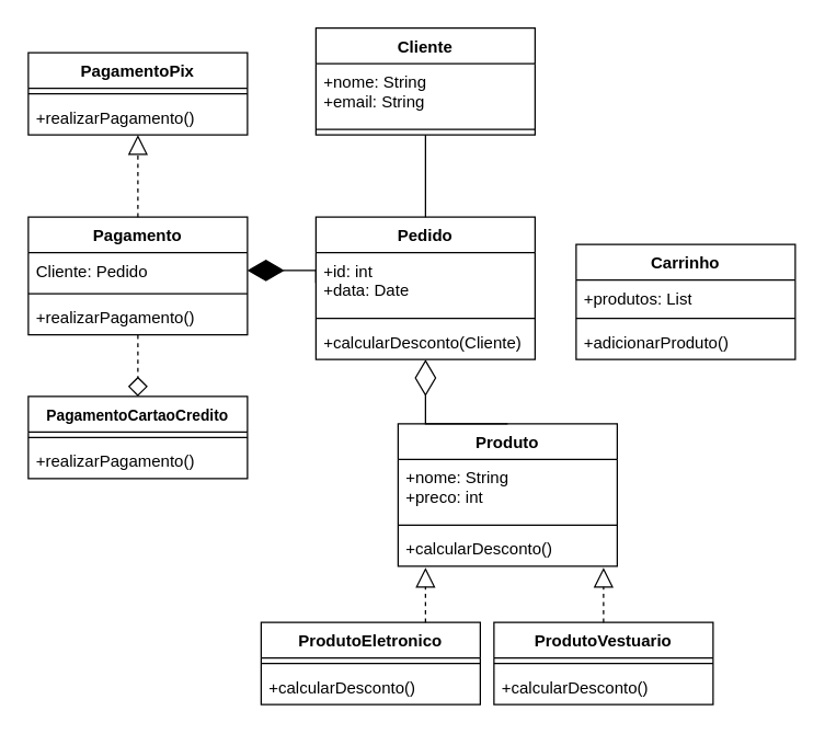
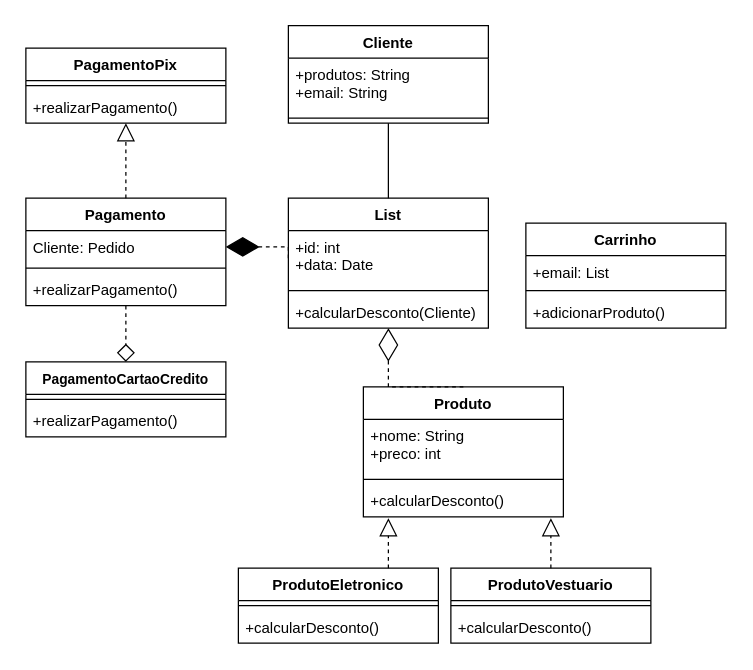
- <mxCell id="24" value="+nome: String&lt;div&gt;+email: String&lt;/div&gt;" style="text;strokeColor=none;fillColor=none;align=left;verticalAlign=top;spacingLeft=4;spacingRight=4;overflow=hidden;rotatable=0;points=[[0,0.5],[1,0.5]];portConstraint=eastwest;whiteSpace=wrap;html=1;" parent="23" vertex="1"><mxGeometry y="26" width="160" height="44" as="geometry" /></mxCell>
+ <mxCell id="24" value="+produtos: String&lt;div&gt;+email: String&lt;/div&gt;" style="text;strokeColor=none;fillColor=none;align=left;verticalAlign=top;spacingLeft=4;spacingRight=4;overflow=hidden;rotatable=0;points=[[0,0.5],[1,0.5]];portConstraint=eastwest;whiteSpace=wrap;html=1;" parent="23" vertex="1"><mxGeometry y="26" width="160" height="44" as="geometry" /></mxCell>
- <mxCell id="18" value="Pedido" style="swimlane;fontStyle=1;align=center;verticalAlign=top;childLayout=stackLayout;horizontal=1;startSize=26;horizontalStack=0;resizeParent=1;resizeParentMax=0;resizeLast=0;collapsible=1;marginBottom=0;whiteSpace=wrap;html=1;" parent="1" vertex="1"><mxGeometry x="230" y="158" width="160" height="104" as="geometry" /></mxCell>
+ <mxCell id="18" value="List" style="swimlane;fontStyle=1;align=center;verticalAlign=top;childLayout=stackLayout;horizontal=1;startSize=26;horizontalStack=0;resizeParent=1;resizeParentMax=0;resizeLast=0;collapsible=1;marginBottom=0;whiteSpace=wrap;html=1;" parent="1" vertex="1"><mxGeometry x="230" y="158" width="160" height="104" as="geometry" /></mxCell>
- <mxCell id="27" value="" style="endArrow=diamondThin;endFill=1;endSize=24;html=1;rounded=0;exitX=0;exitY=0.5;exitDx=0;exitDy=0;entryX=1;entryY=0.5;entryDx=0;entryDy=0;" parent="1" source="19" target="29" edge="1"><mxGeometry width="160" relative="1" as="geometry"><mxPoint x="380" y="339" as="sourcePoint" /><mxPoint x="170" y="197" as="targetPoint" /><Array as="points"><mxPoint x="230" y="197" /></Array></mxGeometry></mxCell>
+ <mxCell id="27" value="" style="endArrow=diamondThin;endFill=1;endSize=24;html=1;rounded=0;exitX=0;exitY=0.5;exitDx=0;exitDy=0;entryX=1;entryY=0.5;entryDx=0;entryDy=0;dashed=1;" parent="1" source="19" target="29" edge="1"><mxGeometry width="160" relative="1" as="geometry"><mxPoint x="380" y="339" as="sourcePoint" /><mxPoint x="170" y="197" as="targetPoint" /><Array as="points"><mxPoint x="230" y="197" /></Array></mxGeometry></mxCell>
- <mxCell id="15" value="+produtos: List" style="text;strokeColor=none;fillColor=none;align=left;verticalAlign=top;spacingLeft=4;spacingRight=4;overflow=hidden;rotatable=0;points=[[0,0.5],[1,0.5]];portConstraint=eastwest;whiteSpace=wrap;html=1;" parent="14" vertex="1"><mxGeometry y="26" width="160" height="24" as="geometry" /></mxCell>
+ <mxCell id="15" value="+email: List" style="text;strokeColor=none;fillColor=none;align=left;verticalAlign=top;spacingLeft=4;spacingRight=4;overflow=hidden;rotatable=0;points=[[0,0.5],[1,0.5]];portConstraint=eastwest;whiteSpace=wrap;html=1;" parent="14" vertex="1"><mxGeometry y="26" width="160" height="24" as="geometry" /></mxCell>
- <mxCell id="22" value="" style="endArrow=diamondThin;endFill=0;endSize=24;html=1;rounded=0;exitX=0.5;exitY=0;exitDx=0;exitDy=0;" parent="1" source="2" target="21" edge="1"><mxGeometry width="160" relative="1" as="geometry"><mxPoint x="200" y="299" as="sourcePoint" /><mxPoint x="330" y="259" as="targetPoint" /><Array as="points"><mxPoint x="310" y="309" /></Array></mxGeometry></mxCell>
+ <mxCell id="22" value="" style="endArrow=diamondThin;endFill=0;endSize=24;html=1;rounded=0;exitX=0.5;exitY=0;exitDx=0;exitDy=0;dashed=1;" parent="1" source="2" target="21" edge="1"><mxGeometry width="160" relative="1" as="geometry"><mxPoint x="200" y="299" as="sourcePoint" /><mxPoint x="330" y="259" as="targetPoint" /><Array as="points"><mxPoint x="310" y="309" /></Array></mxGeometry></mxCell>
